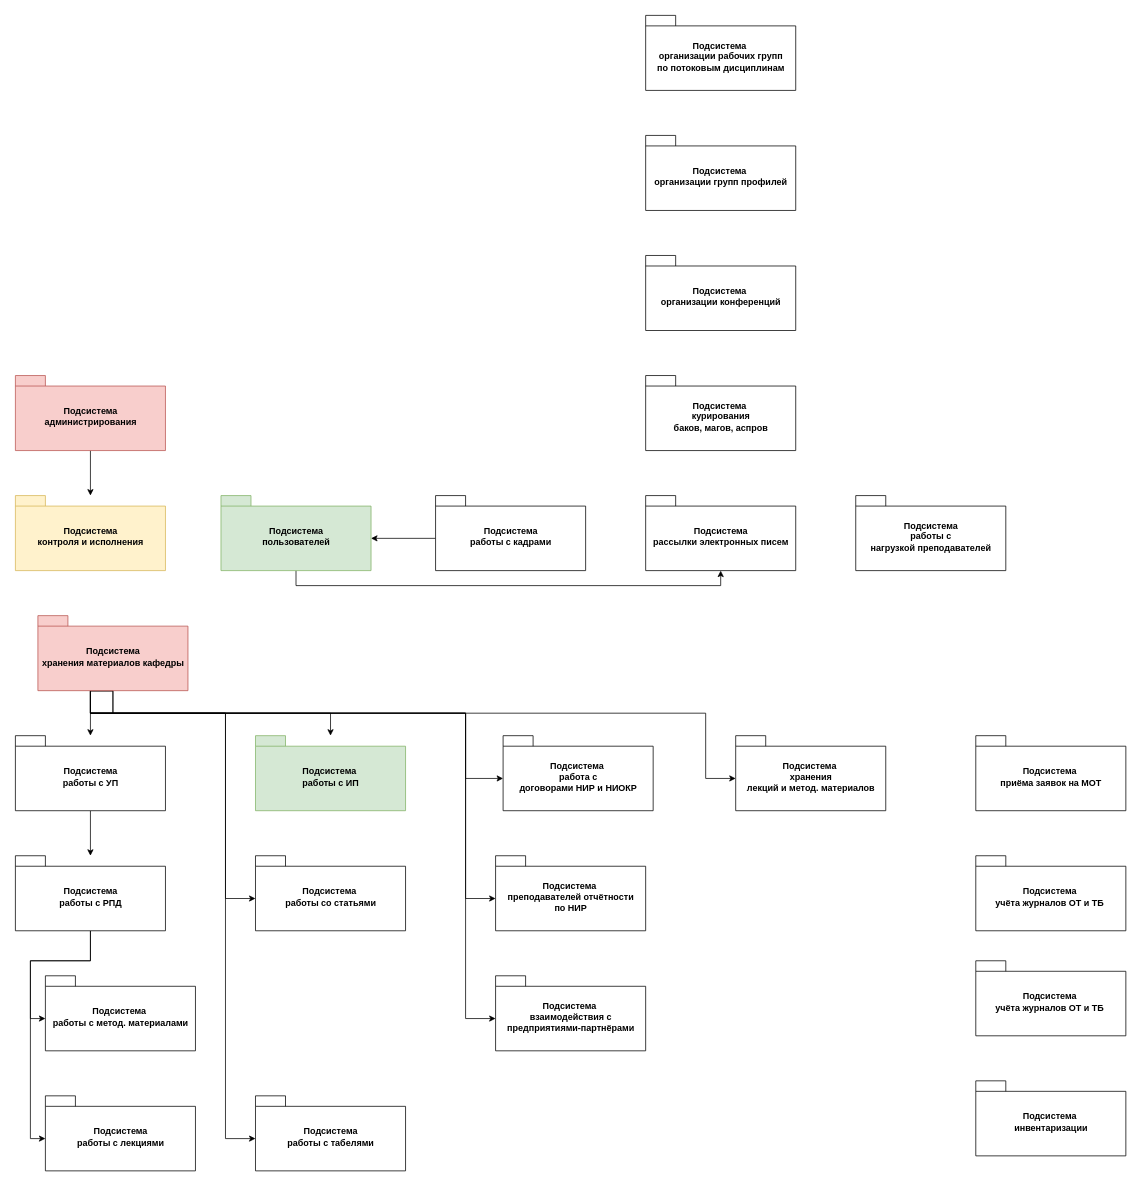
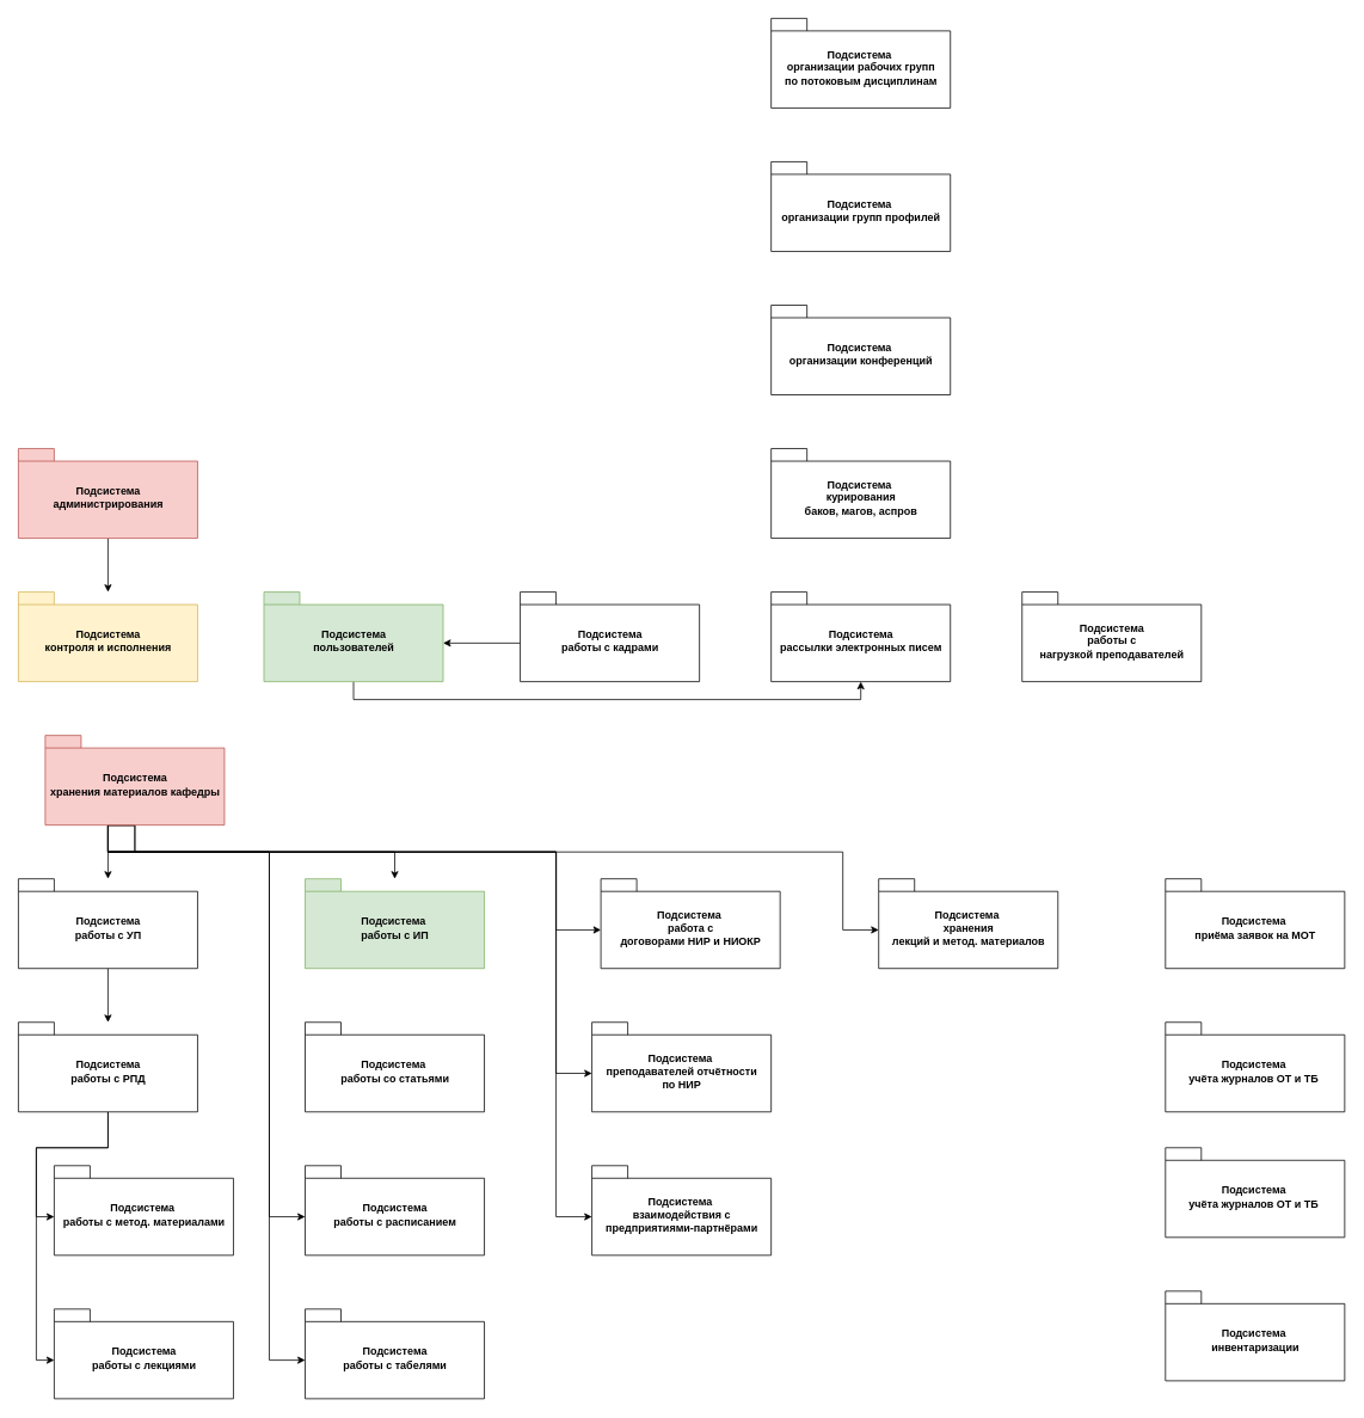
- <mxCell id="24" style="edgeStyle=orthogonalEdgeStyle;rounded=0;orthogonalLoop=1;jettySize=auto;html=1;exitX=0.5;exitY=1;exitDx=0;exitDy=0;exitPerimeter=0;entryX=0;entryY=0;entryDx=0;entryDy=57;entryPerimeter=0;" parent="1" source="31" target="15" edge="1"><mxGeometry relative="1" as="geometry"><Array as="points"><mxPoint x="120" y="950" /><mxPoint x="300" y="950" /><mxPoint x="300" y="1197" /></Array></mxGeometry></mxCell>
+ <mxCell id="16" value="Подсистема &lt;br&gt;работы с расписанием" style="shape=folder;fontStyle=1;spacingTop=10;tabWidth=40;tabHeight=14;tabPosition=left;html=1;" parent="1" vertex="1"><mxGeometry x="340" y="1300" width="200" height="100" as="geometry" /></mxCell>
+ <mxCell id="25" style="edgeStyle=orthogonalEdgeStyle;rounded=0;orthogonalLoop=1;jettySize=auto;html=1;exitX=0.5;exitY=1;exitDx=0;exitDy=0;exitPerimeter=0;entryX=0;entryY=0;entryDx=0;entryDy=57;entryPerimeter=0;" parent="1" source="31" target="16" edge="1"><mxGeometry relative="1" as="geometry"><Array as="points"><mxPoint x="120" y="950" /><mxPoint x="300" y="950" /><mxPoint x="300" y="1357" /></Array></mxGeometry></mxCell>
